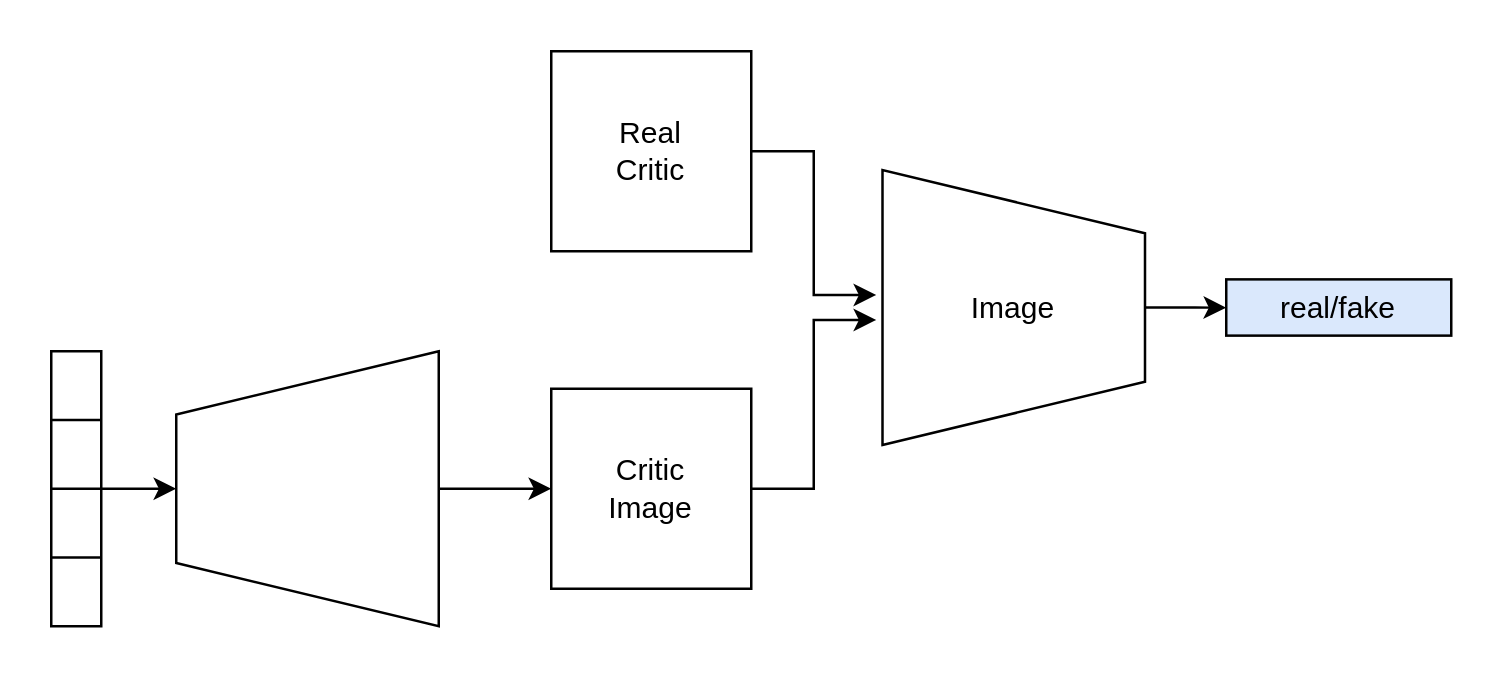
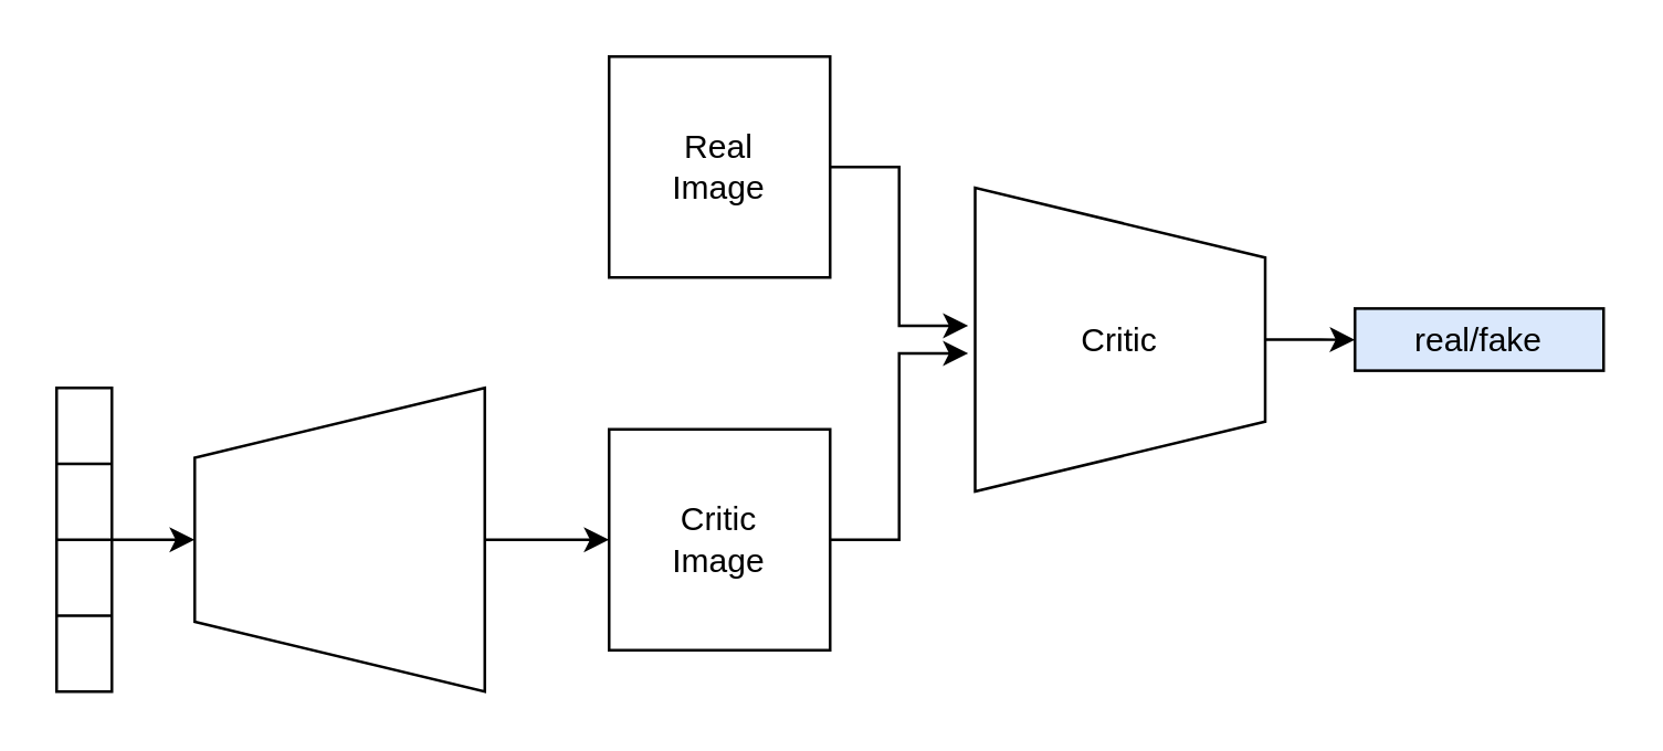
- <mxCell id="17" value="Real&lt;br&gt;Critic" style="text;html=1;strokeColor=none;fillColor=none;align=center;verticalAlign=middle;whiteSpace=wrap;rounded=0;" vertex="1" parent="1"><mxGeometry x="205" y="50" width="110" height="20" as="geometry" /></mxCell>
+ <mxCell id="17" value="Real&lt;br&gt;Image" style="text;html=1;strokeColor=none;fillColor=none;align=center;verticalAlign=middle;whiteSpace=wrap;rounded=0;" vertex="1" parent="1"><mxGeometry x="205" y="50" width="110" height="20" as="geometry" /></mxCell>
- <mxCell id="16" value="Image" style="text;html=1;strokeColor=none;fillColor=none;align=center;verticalAlign=middle;whiteSpace=wrap;rounded=0;" vertex="1" parent="1"><mxGeometry x="350" y="112.5" width="110" height="20" as="geometry" /></mxCell>
+ <mxCell id="16" value="Critic" style="text;html=1;strokeColor=none;fillColor=none;align=center;verticalAlign=middle;whiteSpace=wrap;rounded=0;" vertex="1" parent="1"><mxGeometry x="350" y="112.5" width="110" height="20" as="geometry" /></mxCell>
